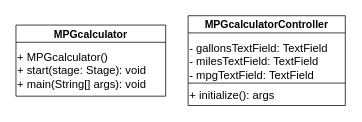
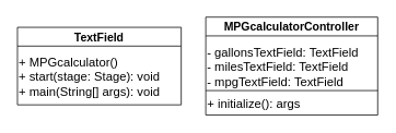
- <mxCell id="2" value="MPGcalculator" style="swimlane;fontSize=14;startSize=23;" parent="1" vertex="1"><mxGeometry x="20" y="33" width="200" height="95" as="geometry" /></mxCell>
+ <mxCell id="2" value="TextField" style="swimlane;fontSize=14;startSize=23;" parent="1" vertex="1"><mxGeometry x="20" y="33" width="200" height="95" as="geometry" /></mxCell>
